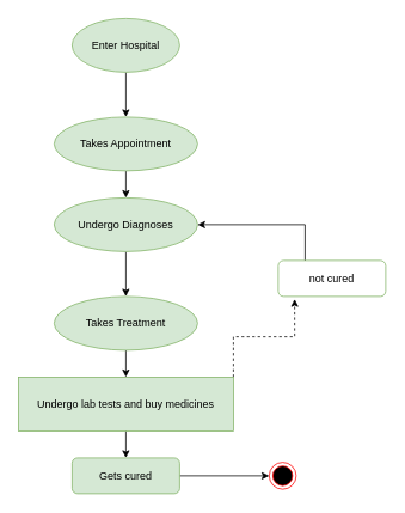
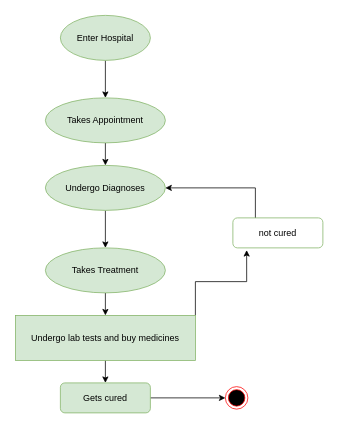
- <mxCell id="10" style="edgeStyle=orthogonalEdgeStyle;rounded=0;orthogonalLoop=1;jettySize=auto;html=1;exitX=1;exitY=0;exitDx=0;exitDy=0;entryX=0.153;entryY=1.075;entryDx=0;entryDy=0;entryPerimeter=0;dashed=1;" edge="1" parent="1" source="12" target="16"><mxGeometry relative="1" as="geometry" /></mxCell>
+ <mxCell id="10" style="edgeStyle=orthogonalEdgeStyle;rounded=0;orthogonalLoop=1;jettySize=auto;html=1;exitX=1;exitY=0;exitDx=0;exitDy=0;entryX=0.153;entryY=1.075;entryDx=0;entryDy=0;entryPerimeter=0;" edge="1" parent="1" source="12" target="16"><mxGeometry relative="1" as="geometry" /></mxCell>
